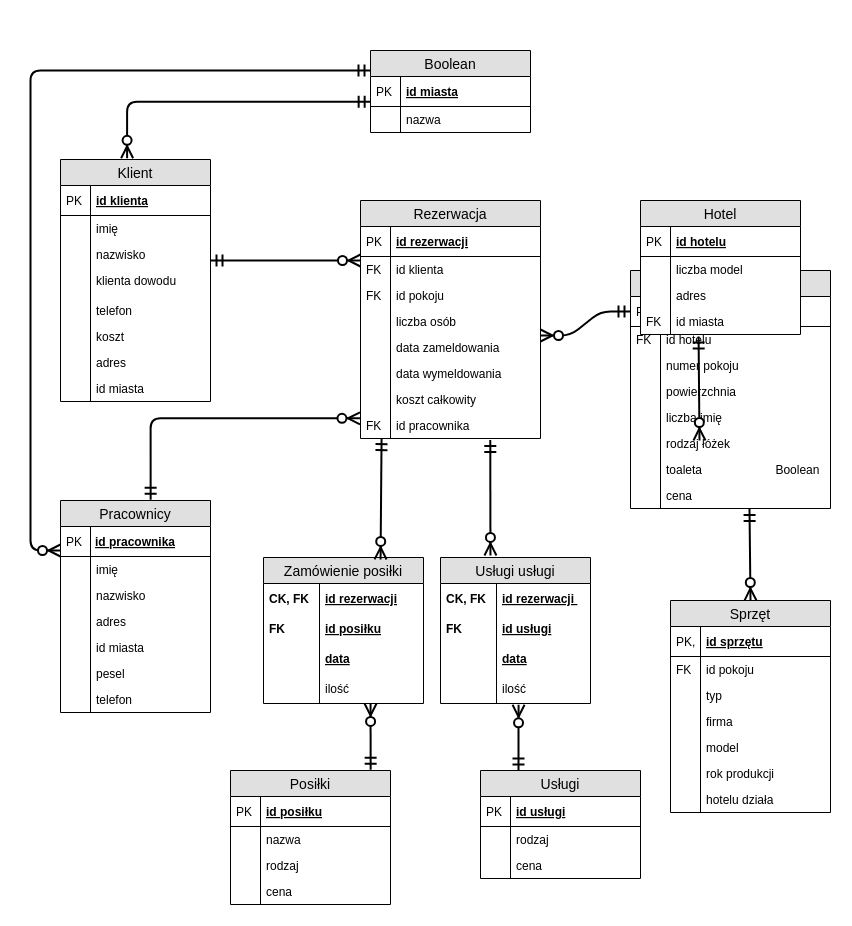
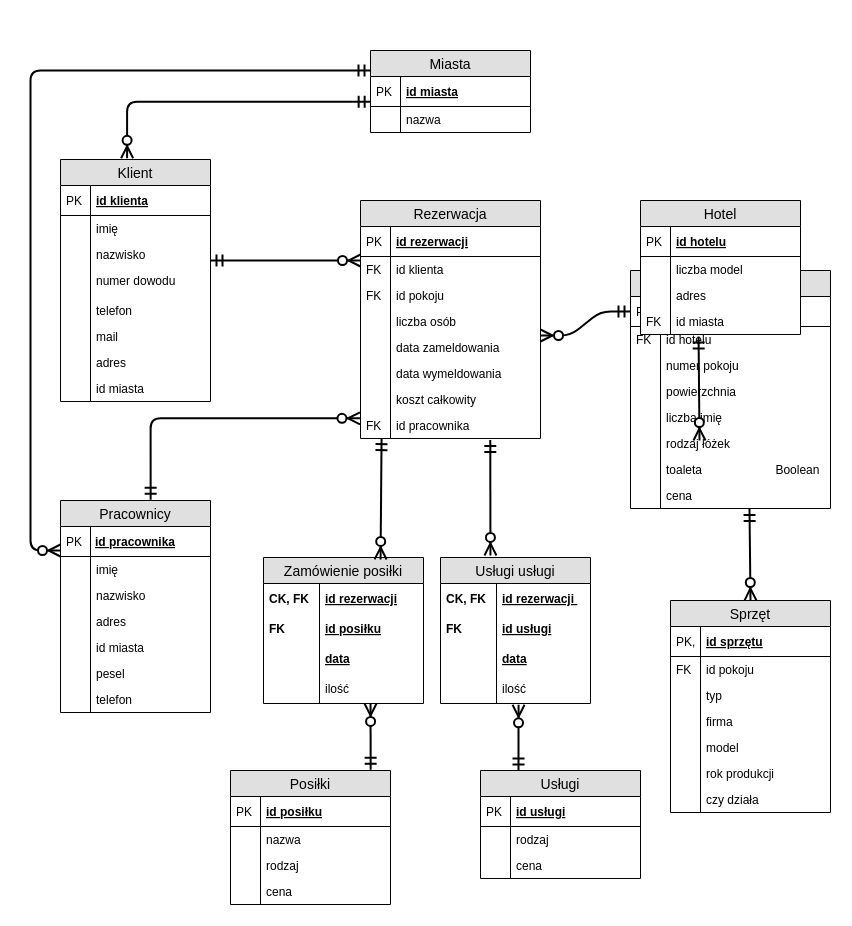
- <mxCell id="134" value="Boolean" style="swimlane;fontStyle=0;childLayout=stackLayout;horizontal=1;startSize=26;fillColor=#e0e0e0;horizontalStack=0;resizeParent=1;resizeParentMax=0;resizeLast=0;collapsible=1;marginBottom=0;swimlaneFillColor=#ffffff;align=center;fontSize=14;" vertex="1" parent="34"><mxGeometry x="350" y="30" width="160" height="82" as="geometry" /></mxCell>
+ <mxCell id="134" value="Miasta" style="swimlane;fontStyle=0;childLayout=stackLayout;horizontal=1;startSize=26;fillColor=#e0e0e0;horizontalStack=0;resizeParent=1;resizeParentMax=0;resizeLast=0;collapsible=1;marginBottom=0;swimlaneFillColor=#ffffff;align=center;fontSize=14;" vertex="1" parent="34"><mxGeometry x="350" y="30" width="160" height="82" as="geometry" /></mxCell>
- <mxCell id="59" value="klienta dowodu" style="shape=partialRectangle;top=0;left=0;right=0;bottom=0;align=left;verticalAlign=top;fillColor=none;spacingLeft=34;spacingRight=4;overflow=hidden;rotatable=0;points=[[0,0.5],[1,0.5]];portConstraint=eastwest;dropTarget=0;fontSize=12;" parent="52" vertex="1"><mxGeometry y="108" width="150" height="30" as="geometry" /></mxCell>
+ <mxCell id="59" value="numer dowodu" style="shape=partialRectangle;top=0;left=0;right=0;bottom=0;align=left;verticalAlign=top;fillColor=none;spacingLeft=34;spacingRight=4;overflow=hidden;rotatable=0;points=[[0,0.5],[1,0.5]];portConstraint=eastwest;dropTarget=0;fontSize=12;" parent="52" vertex="1"><mxGeometry y="108" width="150" height="30" as="geometry" /></mxCell>
- <mxCell id="63" value="koszt" style="shape=partialRectangle;top=0;left=0;right=0;bottom=0;align=left;verticalAlign=top;fillColor=none;spacingLeft=34;spacingRight=4;overflow=hidden;rotatable=0;points=[[0,0.5],[1,0.5]];portConstraint=eastwest;dropTarget=0;fontSize=12;" parent="52" vertex="1"><mxGeometry y="164" width="150" height="26" as="geometry" /></mxCell>
+ <mxCell id="63" value="mail" style="shape=partialRectangle;top=0;left=0;right=0;bottom=0;align=left;verticalAlign=top;fillColor=none;spacingLeft=34;spacingRight=4;overflow=hidden;rotatable=0;points=[[0,0.5],[1,0.5]];portConstraint=eastwest;dropTarget=0;fontSize=12;" parent="52" vertex="1"><mxGeometry y="164" width="150" height="26" as="geometry" /></mxCell>
- <mxCell id="32" value="hotelu działa      " style="shape=partialRectangle;top=0;left=0;right=0;bottom=0;align=left;verticalAlign=top;fillColor=none;spacingLeft=34;spacingRight=4;overflow=hidden;rotatable=0;points=[[0,0.5],[1,0.5]];portConstraint=eastwest;dropTarget=0;fontSize=12;" vertex="1" parent="19"><mxGeometry y="186" width="160" height="26" as="geometry" /></mxCell>
+ <mxCell id="32" value="czy działa      " style="shape=partialRectangle;top=0;left=0;right=0;bottom=0;align=left;verticalAlign=top;fillColor=none;spacingLeft=34;spacingRight=4;overflow=hidden;rotatable=0;points=[[0,0.5],[1,0.5]];portConstraint=eastwest;dropTarget=0;fontSize=12;" vertex="1" parent="19"><mxGeometry y="186" width="160" height="26" as="geometry" /></mxCell>
